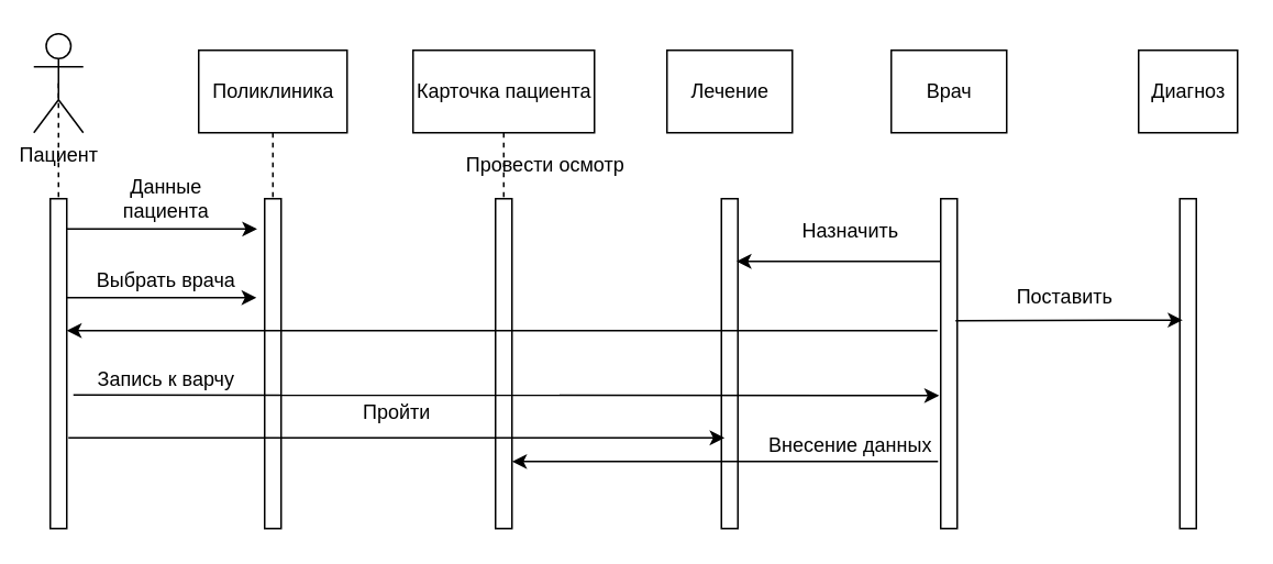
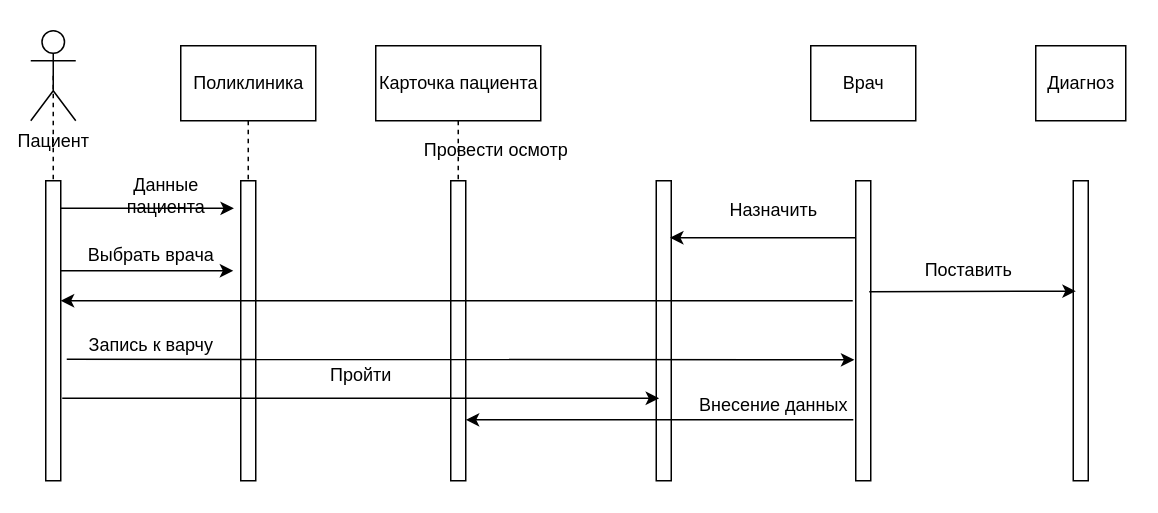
- <mxCell id="7" value="Лечение" style="html=1;" vertex="1" parent="1"><mxGeometry x="404" y="30" width="76" height="50" as="geometry" /></mxCell>
- <mxCell id="13" value="Данные&lt;br&gt;пациента" style="text;html=1;resizable=0;autosize=1;align=center;verticalAlign=middle;points=[];fillColor=none;strokeColor=none;rounded=0;" vertex="1" parent="1"><mxGeometry x="65" y="105" width="70" height="30" as="geometry" /></mxCell>
+ <mxCell id="13" value="Данные&lt;br&gt;пациента" style="text;html=1;resizable=0;autosize=1;align=center;verticalAlign=middle;points=[];fillColor=none;strokeColor=none;rounded=0;" vertex="1" parent="1"><mxGeometry x="75" y="115" width="70" height="30" as="geometry" /></mxCell>
